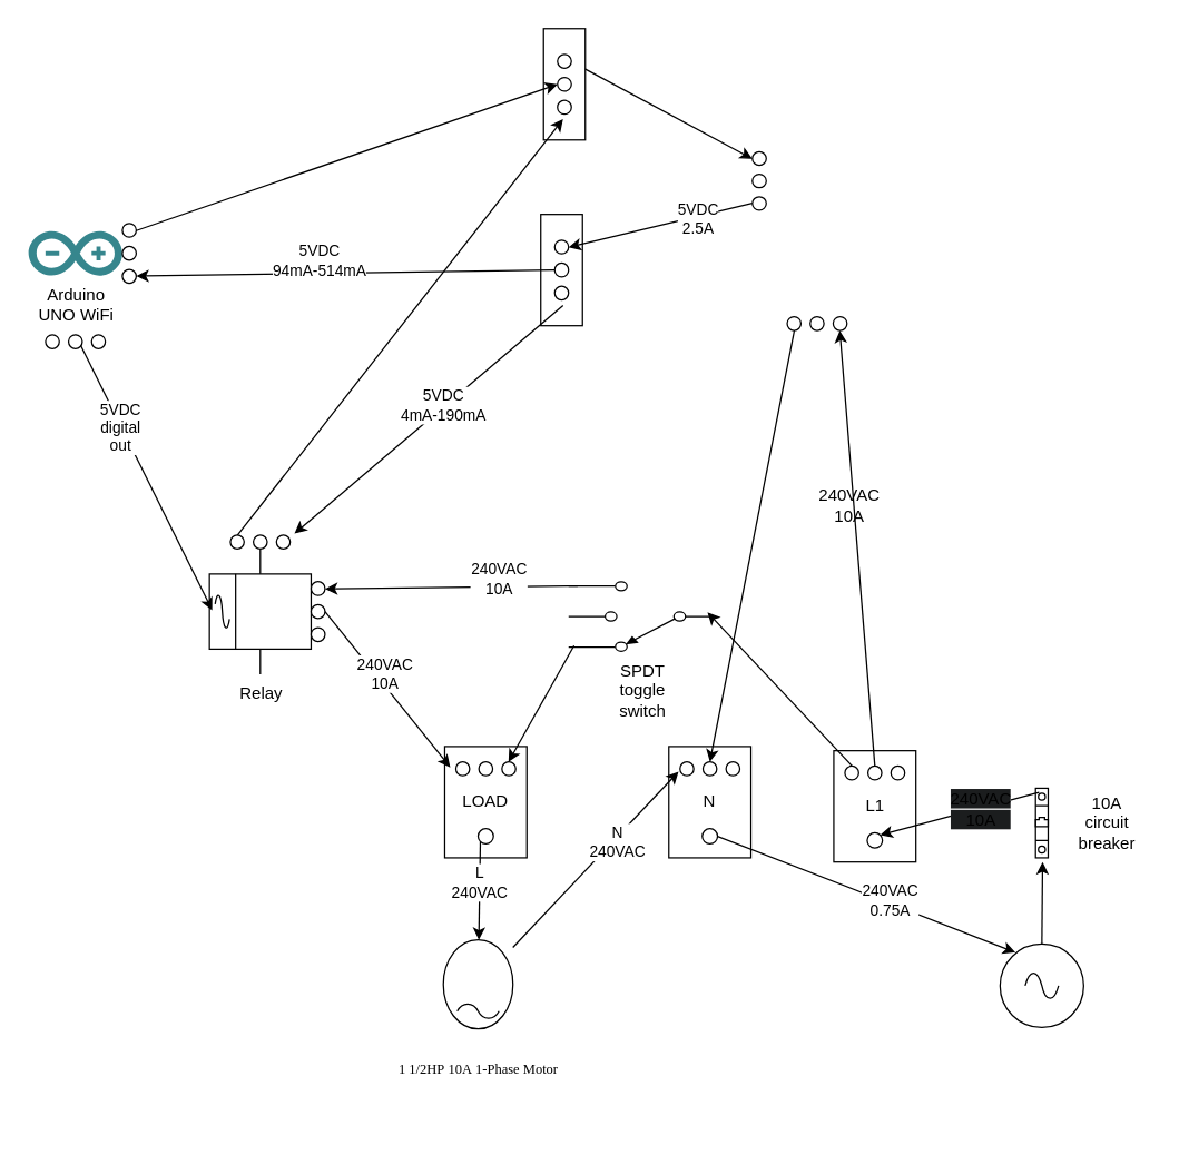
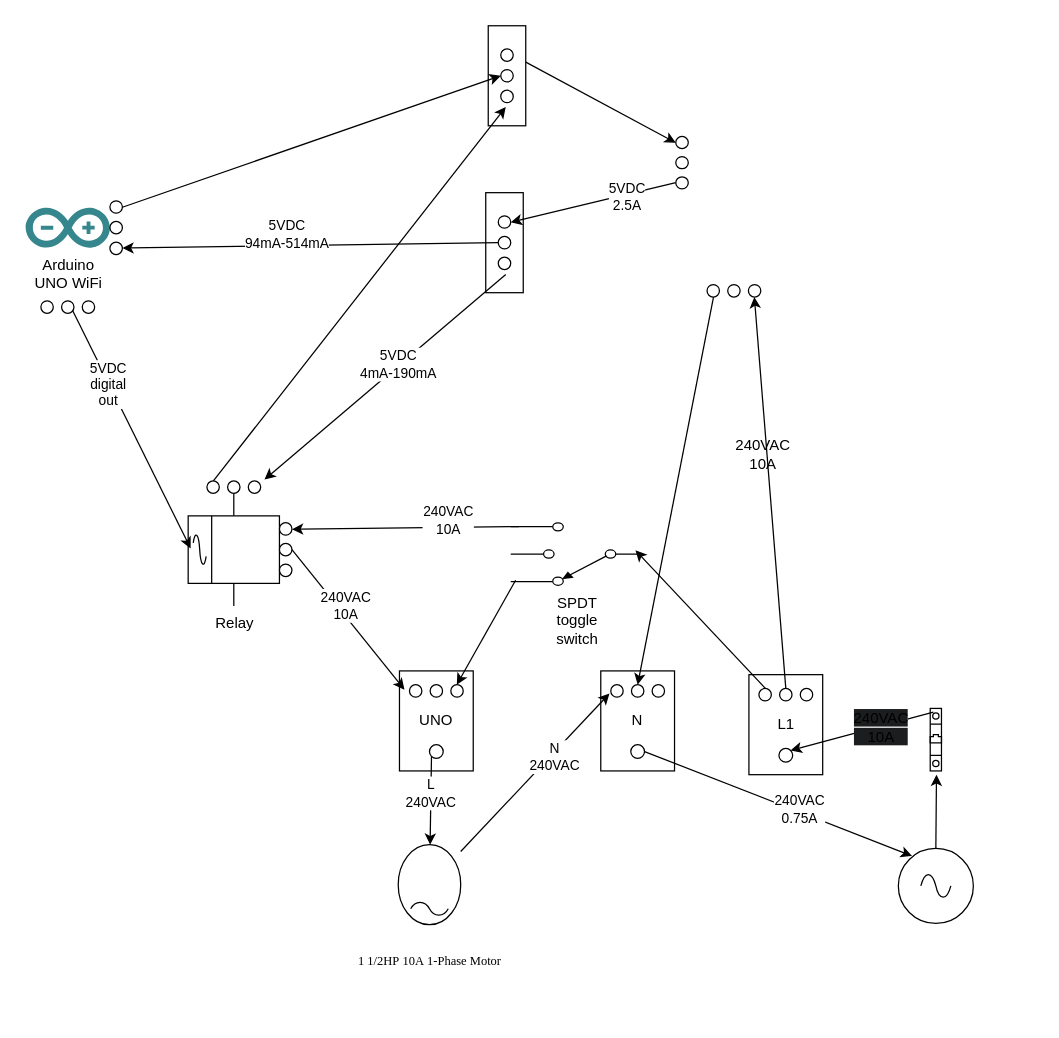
- <mxCell id="27" value="LOAD" style="rounded=0;whiteSpace=wrap;html=1;direction=north;points=[[0,0,0,0,0],[0,0.25,0,0,0],[0,0.5,0,0,0],[0,0.75,0,0,0],[0,1,0,0,0],[0.25,0,0,0,0],[0.25,1,0,0,0],[0.5,0,0,0,0],[0.5,1,0,0,0],[0.75,0,0,0,0],[0.75,1,0,0,0],[1,0,0,0,0],[1,0.17,0,0,0],[1,0.25,0,0,0],[1,0.44,0,0,0],[1,0.5,0,0,0],[1,0.75,0,0,0],[1,0.83,0,0,0],[1,1,0,0,0]];" parent="26" vertex="1"><mxGeometry width="59" height="80" as="geometry" /></mxCell>
+ <mxCell id="27" value="UNO" style="rounded=0;whiteSpace=wrap;html=1;direction=north;points=[[0,0,0,0,0],[0,0.25,0,0,0],[0,0.5,0,0,0],[0,0.75,0,0,0],[0,1,0,0,0],[0.25,0,0,0,0],[0.25,1,0,0,0],[0.5,0,0,0,0],[0.5,1,0,0,0],[0.75,0,0,0,0],[0.75,1,0,0,0],[1,0,0,0,0],[1,0.17,0,0,0],[1,0.25,0,0,0],[1,0.44,0,0,0],[1,0.5,0,0,0],[1,0.75,0,0,0],[1,0.83,0,0,0],[1,1,0,0,0]];" parent="26" vertex="1"><mxGeometry width="59" height="80" as="geometry" /></mxCell>
- <mxCell id="59" value="&lt;div&gt;10A&lt;/div&gt;&lt;div&gt;circuit&lt;/div&gt;&lt;div&gt;breaker&lt;/div&gt;" style="text;html=1;align=center;verticalAlign=middle;whiteSpace=wrap;rounded=0;" parent="1" vertex="1"><mxGeometry x="765" y="576" width="60" height="30" as="geometry" /></mxCell>
